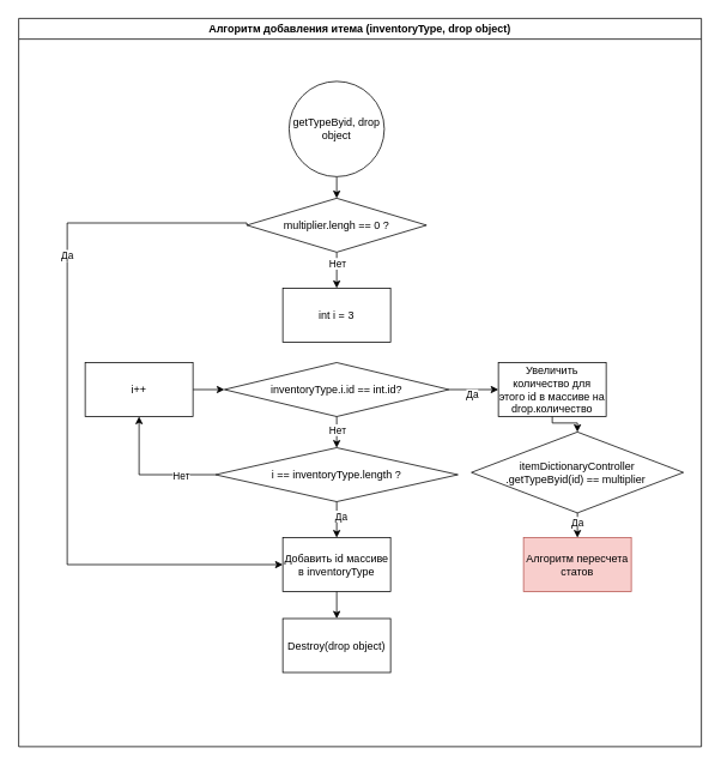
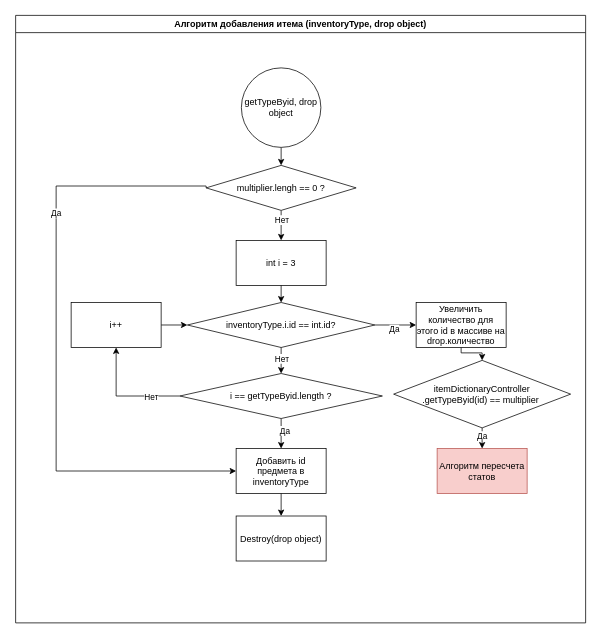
+ <mxCell id="13" style="edgeStyle=orthogonalEdgeStyle;rounded=0;orthogonalLoop=1;jettySize=auto;html=1;exitX=0.5;exitY=1;exitDx=0;exitDy=0;entryX=0.5;entryY=0;entryDx=0;entryDy=0;" edge="1" parent="2" source="5" target="12"><mxGeometry relative="1" as="geometry" /></mxCell>
- <mxCell id="19" value="i == inventoryType.length ?" style="shape=rhombus;perimeter=rhombusPerimeter;whiteSpace=wrap;html=1;align=center;" vertex="1" parent="2"><mxGeometry x="219" y="477.5" width="270" height="60" as="geometry" /></mxCell>
+ <mxCell id="19" value="i == getTypeByid.length ?" style="shape=rhombus;perimeter=rhombusPerimeter;whiteSpace=wrap;html=1;align=center;" vertex="1" parent="2"><mxGeometry x="219" y="477.5" width="270" height="60" as="geometry" /></mxCell>
- <mxCell id="9" value="Добавить id массиве в inventoryType" style="rounded=0;whiteSpace=wrap;html=1;" vertex="1" parent="2"><mxGeometry x="294" y="577.5" width="120" height="60" as="geometry" /></mxCell>
+ <mxCell id="9" value="Добавить id предмета в inventoryType" style="rounded=0;whiteSpace=wrap;html=1;" vertex="1" parent="2"><mxGeometry x="294" y="577.5" width="120" height="60" as="geometry" /></mxCell>
